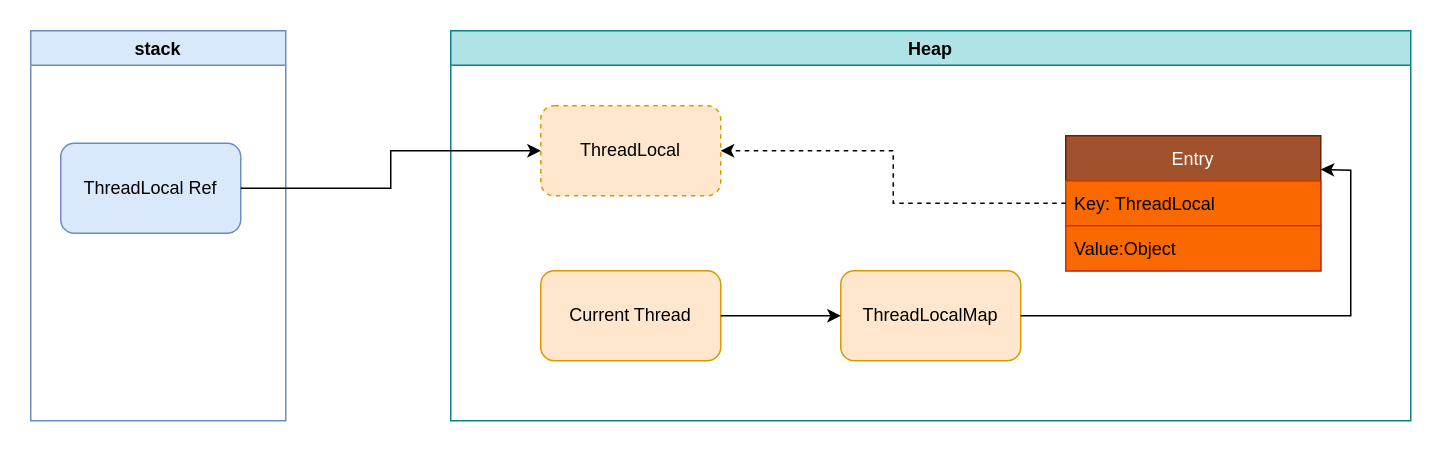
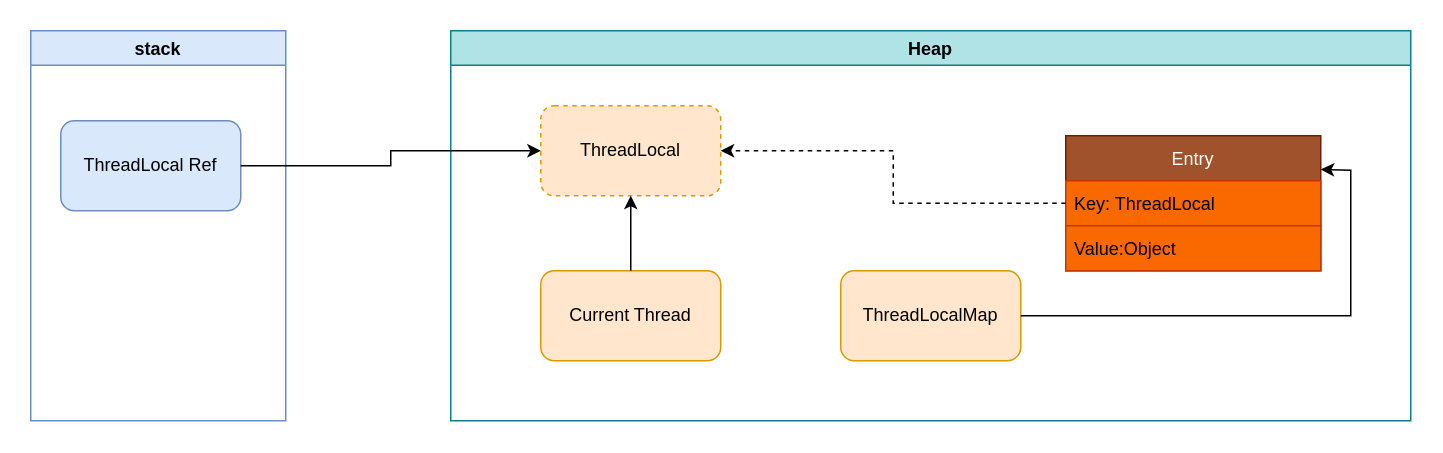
- <mxCell id="3" value="ThreadLocal Ref" style="rounded=1;whiteSpace=wrap;html=1;fillColor=#dae8fc;strokeColor=#6c8ebf;" vertex="1" parent="2"><mxGeometry x="20" y="75" width="120" height="60" as="geometry" /></mxCell>
+ <mxCell id="3" value="ThreadLocal Ref" style="rounded=1;whiteSpace=wrap;html=1;fillColor=#dae8fc;strokeColor=#6c8ebf;" vertex="1" parent="2"><mxGeometry x="20" y="60" width="120" height="60" as="geometry" /></mxCell>
- <mxCell id="12" value="" style="edgeStyle=orthogonalEdgeStyle;rounded=0;orthogonalLoop=1;jettySize=auto;html=1;" edge="1" parent="1" source="6" target="11"><mxGeometry relative="1" as="geometry" /></mxCell>
+ <mxCell id="12" value="" style="edgeStyle=orthogonalEdgeStyle;rounded=0;orthogonalLoop=1;jettySize=auto;html=1;" edge="1" parent="1" source="6" target="5"><mxGeometry relative="1" as="geometry" /></mxCell>
